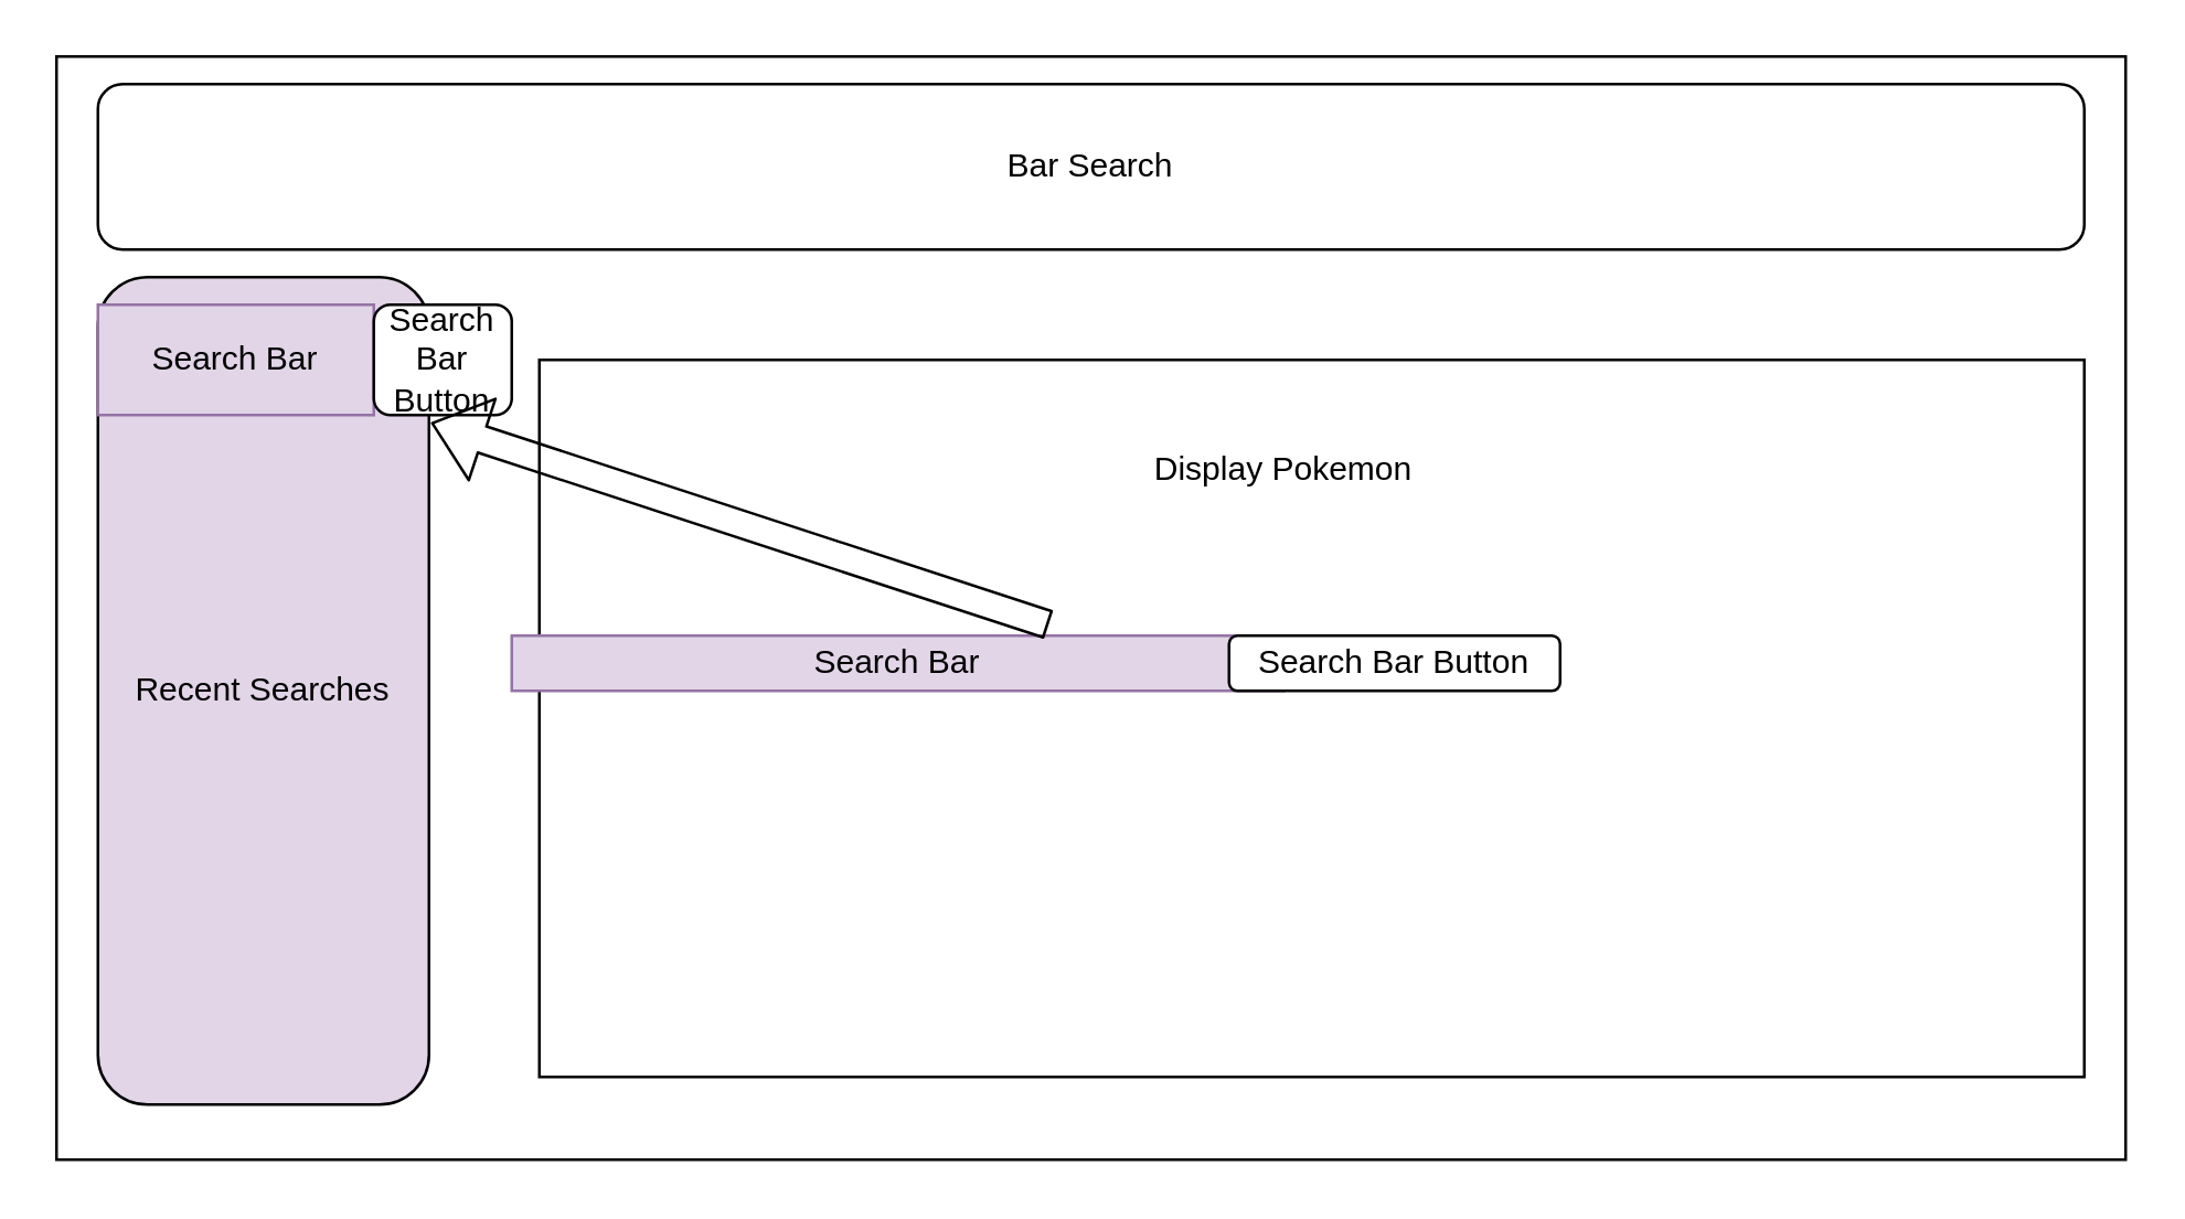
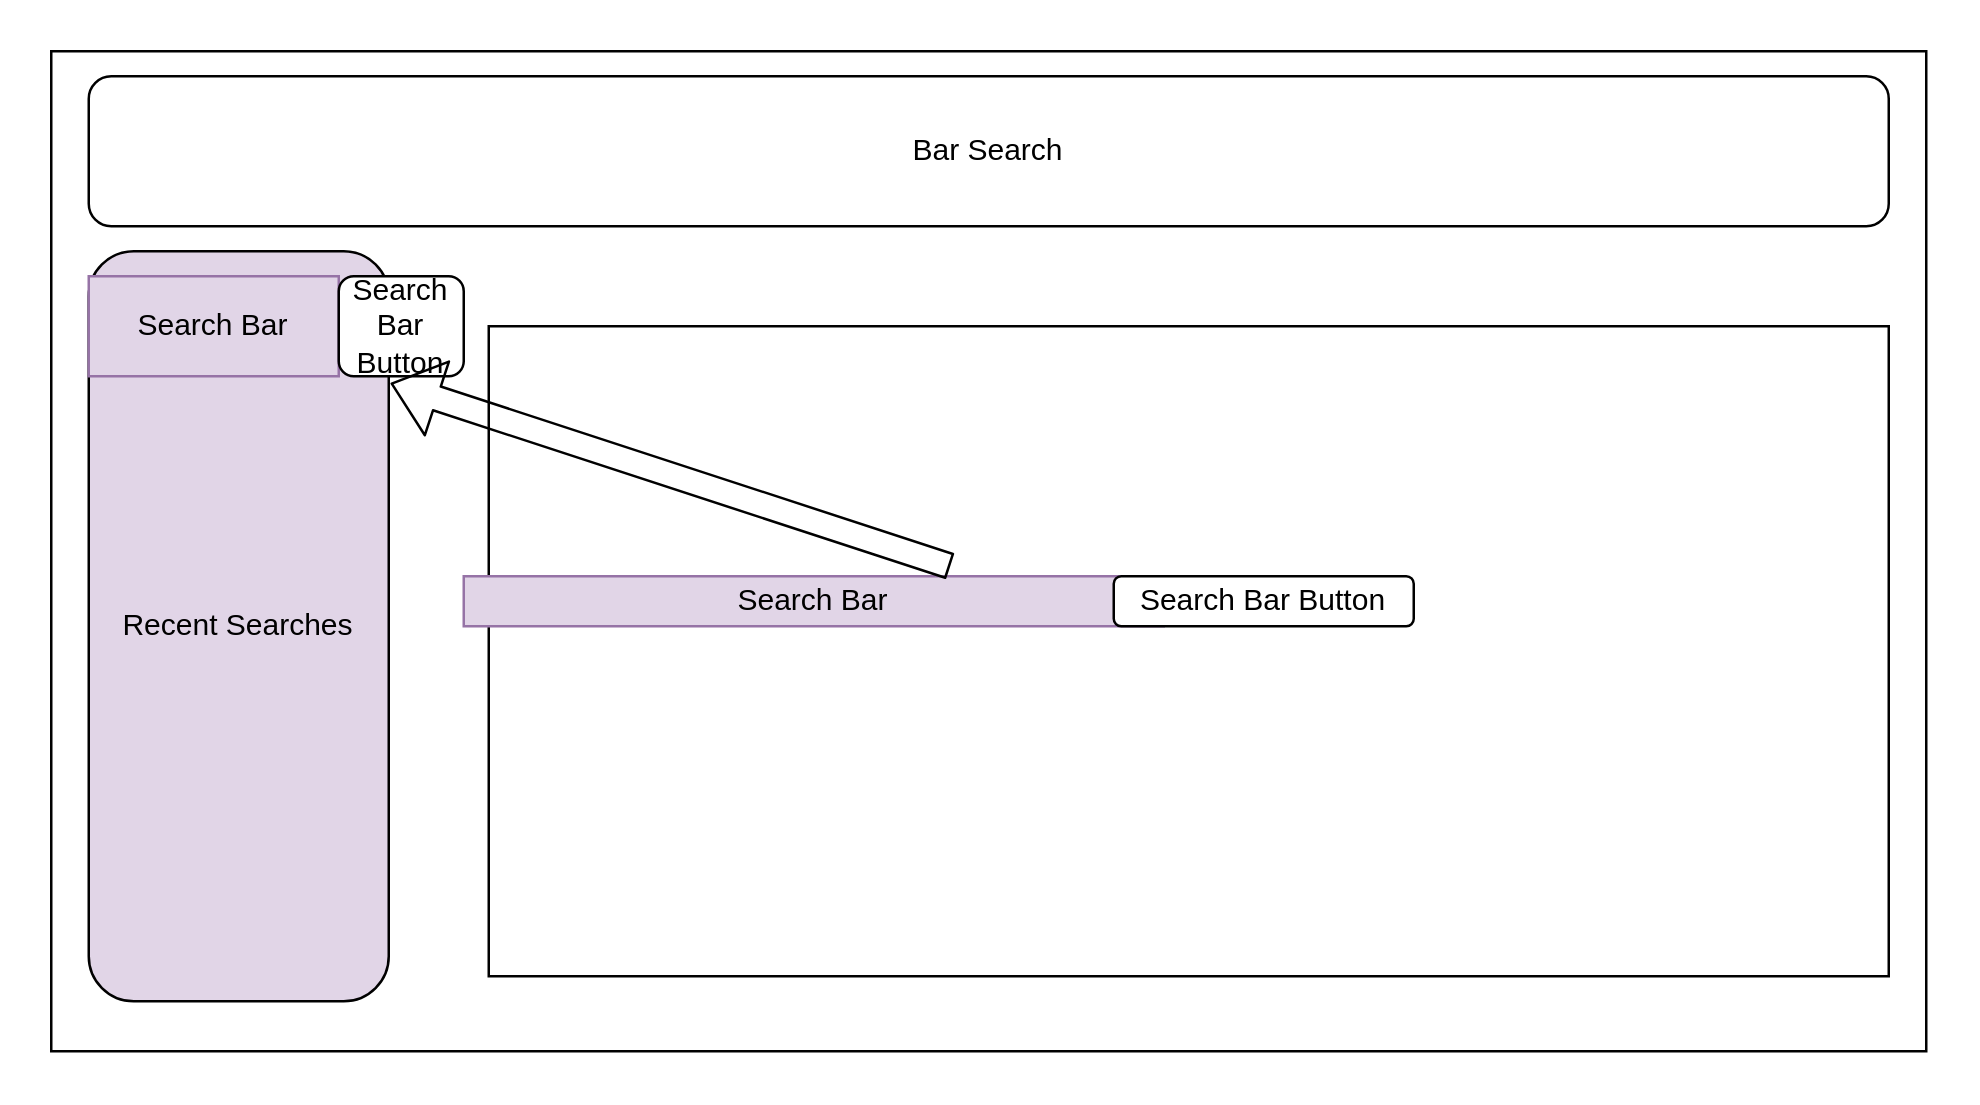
- <mxCell id="11" value="Display Pokemon" style="text;html=1;strokeColor=none;fillColor=none;align=center;verticalAlign=middle;whiteSpace=wrap;rounded=0;" vertex="1" parent="1"><mxGeometry x="315" y="160" width="300" height="20" as="geometry" /></mxCell>
